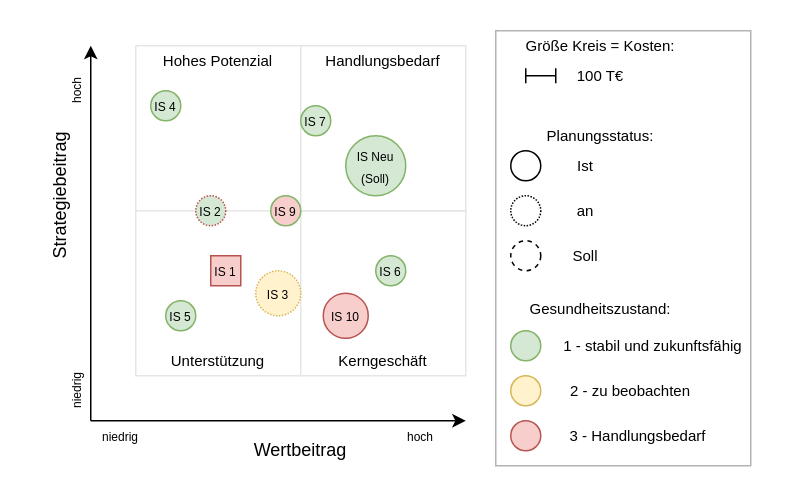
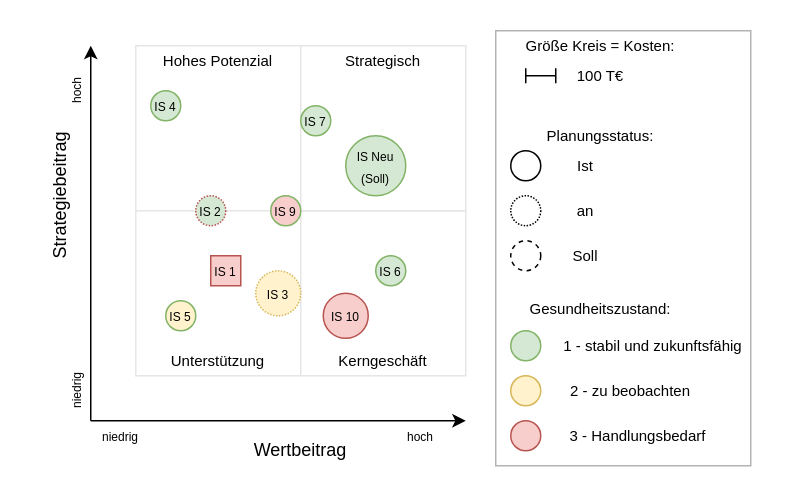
- <mxCell id="11" value="&lt;font style=&quot;font-size: 10px&quot;&gt;Handlungsbedarf&lt;/font&gt;" style="text;html=1;strokeColor=none;fillColor=none;align=center;verticalAlign=middle;whiteSpace=wrap;rounded=0;" vertex="1" parent="1"><mxGeometry x="200" y="30" width="110" height="20" as="geometry" /></mxCell>
+ <mxCell id="11" value="&lt;font style=&quot;font-size: 10px&quot;&gt;Strategisch&lt;/font&gt;" style="text;html=1;strokeColor=none;fillColor=none;align=center;verticalAlign=middle;whiteSpace=wrap;rounded=0;" vertex="1" parent="1"><mxGeometry x="200" y="30" width="110" height="20" as="geometry" /></mxCell>
- <mxCell id="26" value="&lt;font style=&quot;font-size: 8px&quot;&gt;IS 5&lt;/font&gt;" style="ellipse;whiteSpace=wrap;html=1;aspect=fixed;fillColor=#d5e8d4;strokeColor=#82b366;" vertex="1" parent="1"><mxGeometry x="110" y="200" width="20" height="20" as="geometry" /></mxCell>
+ <mxCell id="26" value="&lt;font style=&quot;font-size: 8px&quot;&gt;IS 5&lt;/font&gt;" style="ellipse;whiteSpace=wrap;html=1;aspect=fixed;fillColor=#fff2cc;strokeColor=#82b366;" vertex="1" parent="1"><mxGeometry x="110" y="200" width="20" height="20" as="geometry" /></mxCell>
